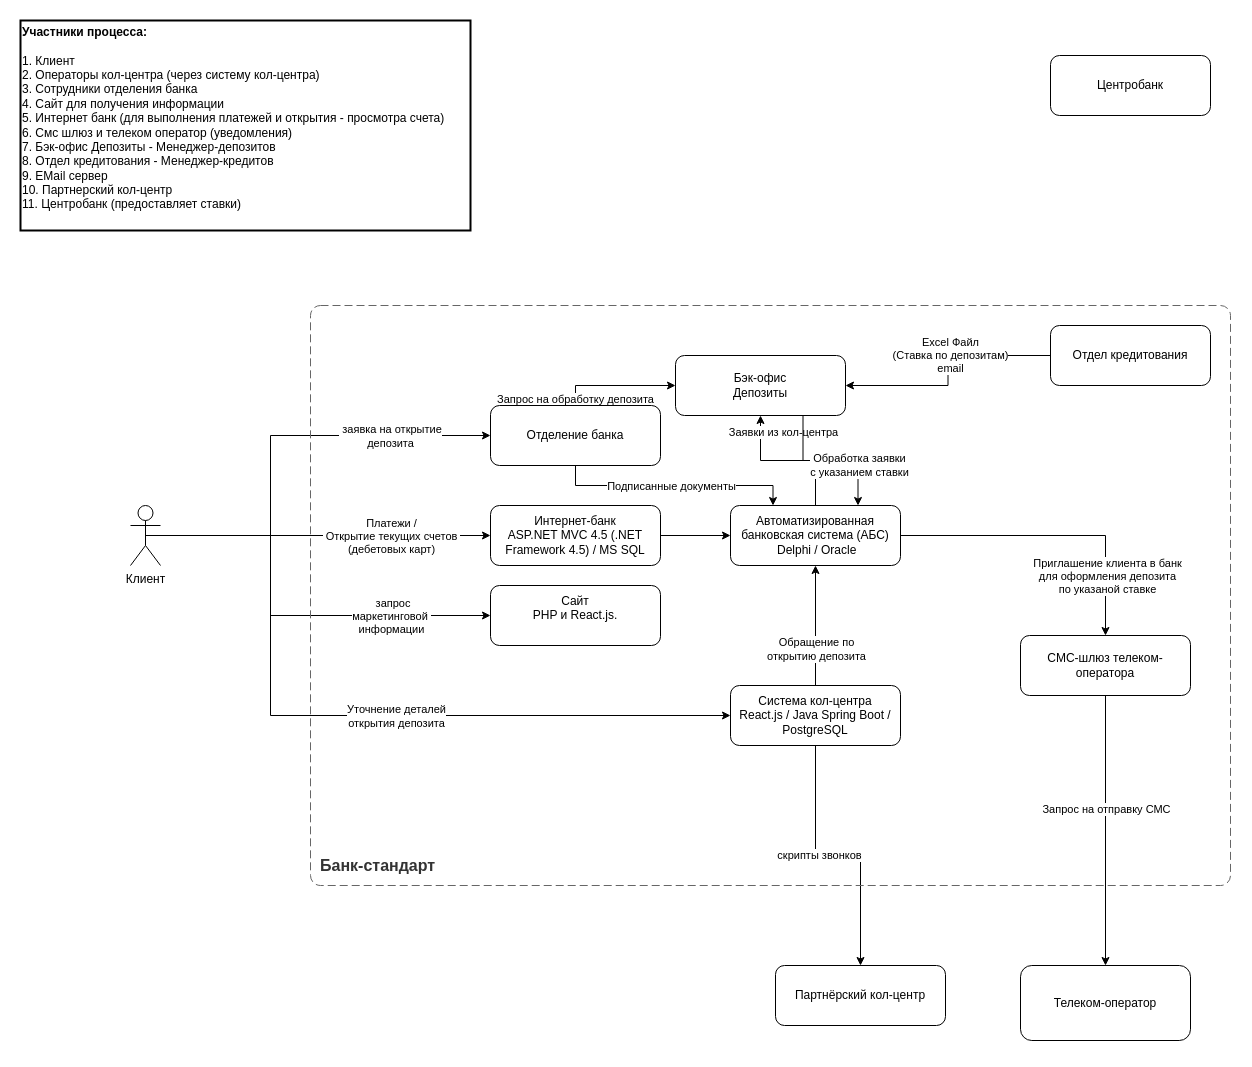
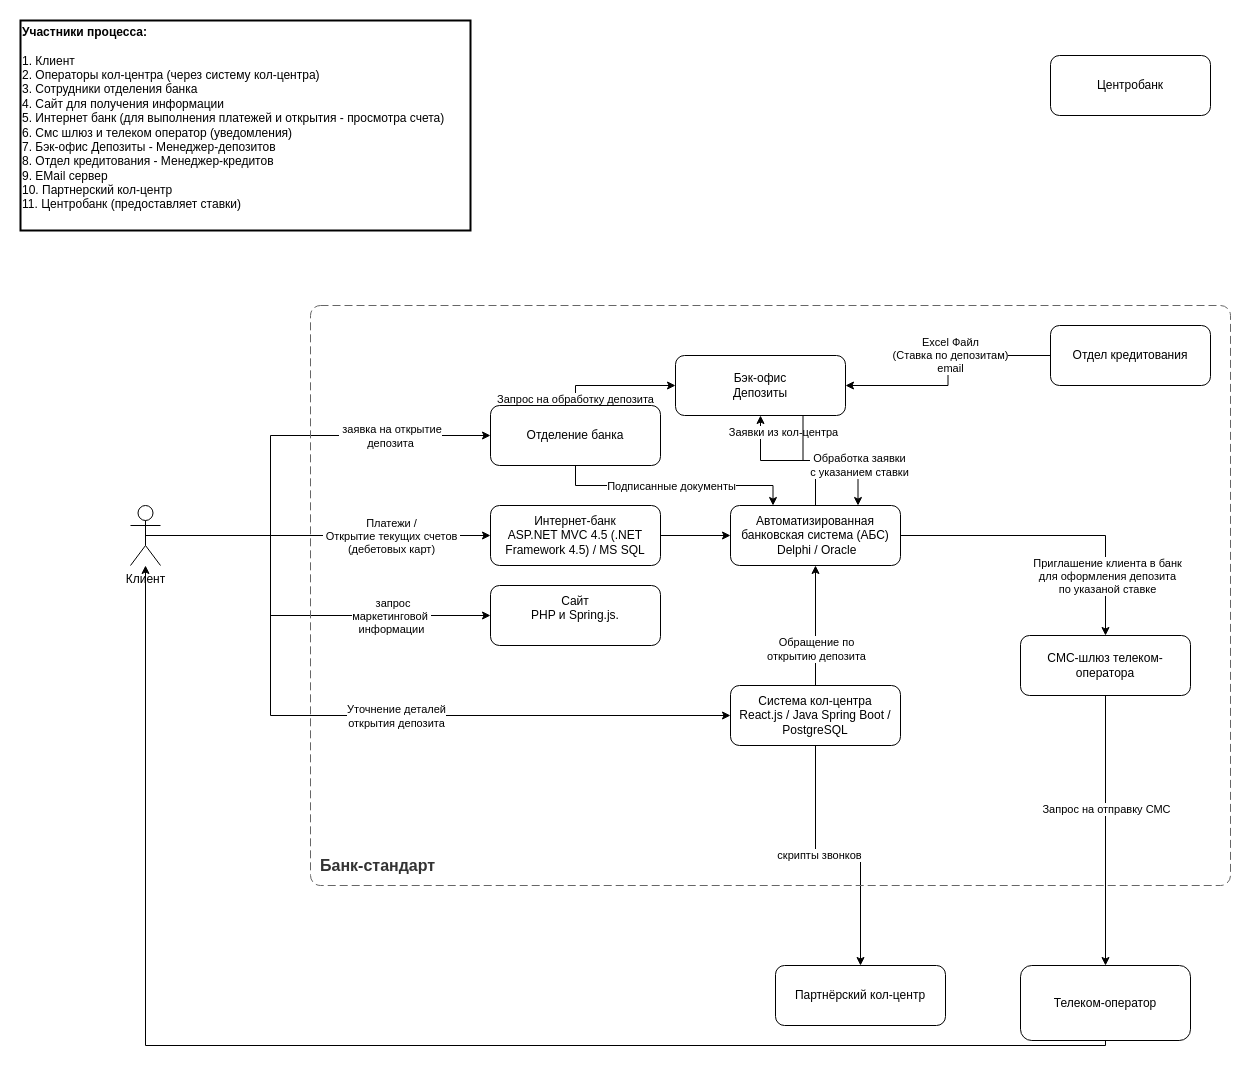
- <mxCell id="22" value="&lt;div&gt;Сайт&lt;/div&gt;&lt;div&gt;PHP и React.js.&lt;/div&gt;&lt;div&gt;&lt;br&gt;&lt;/div&gt;" style="rounded=1;whiteSpace=wrap;html=1;" vertex="1" parent="1"><mxGeometry x="490" y="585" width="170" height="60" as="geometry" /></mxCell>
+ <mxCell id="22" value="&lt;div&gt;Сайт&lt;/div&gt;&lt;div&gt;PHP и Spring.js.&lt;/div&gt;&lt;div&gt;&lt;br&gt;&lt;/div&gt;" style="rounded=1;whiteSpace=wrap;html=1;" vertex="1" parent="1"><mxGeometry x="490" y="585" width="170" height="60" as="geometry" /></mxCell>
+ <mxCell id="26" style="edgeStyle=orthogonalEdgeStyle;rounded=0;orthogonalLoop=1;jettySize=auto;html=1;exitX=0.5;exitY=1;exitDx=0;exitDy=0;" edge="1" parent="1" source="27" target="8"><mxGeometry relative="1" as="geometry"><Array as="points"><mxPoint x="1105" y="1045" /><mxPoint x="145" y="1045" /></Array></mxGeometry></mxCell>
